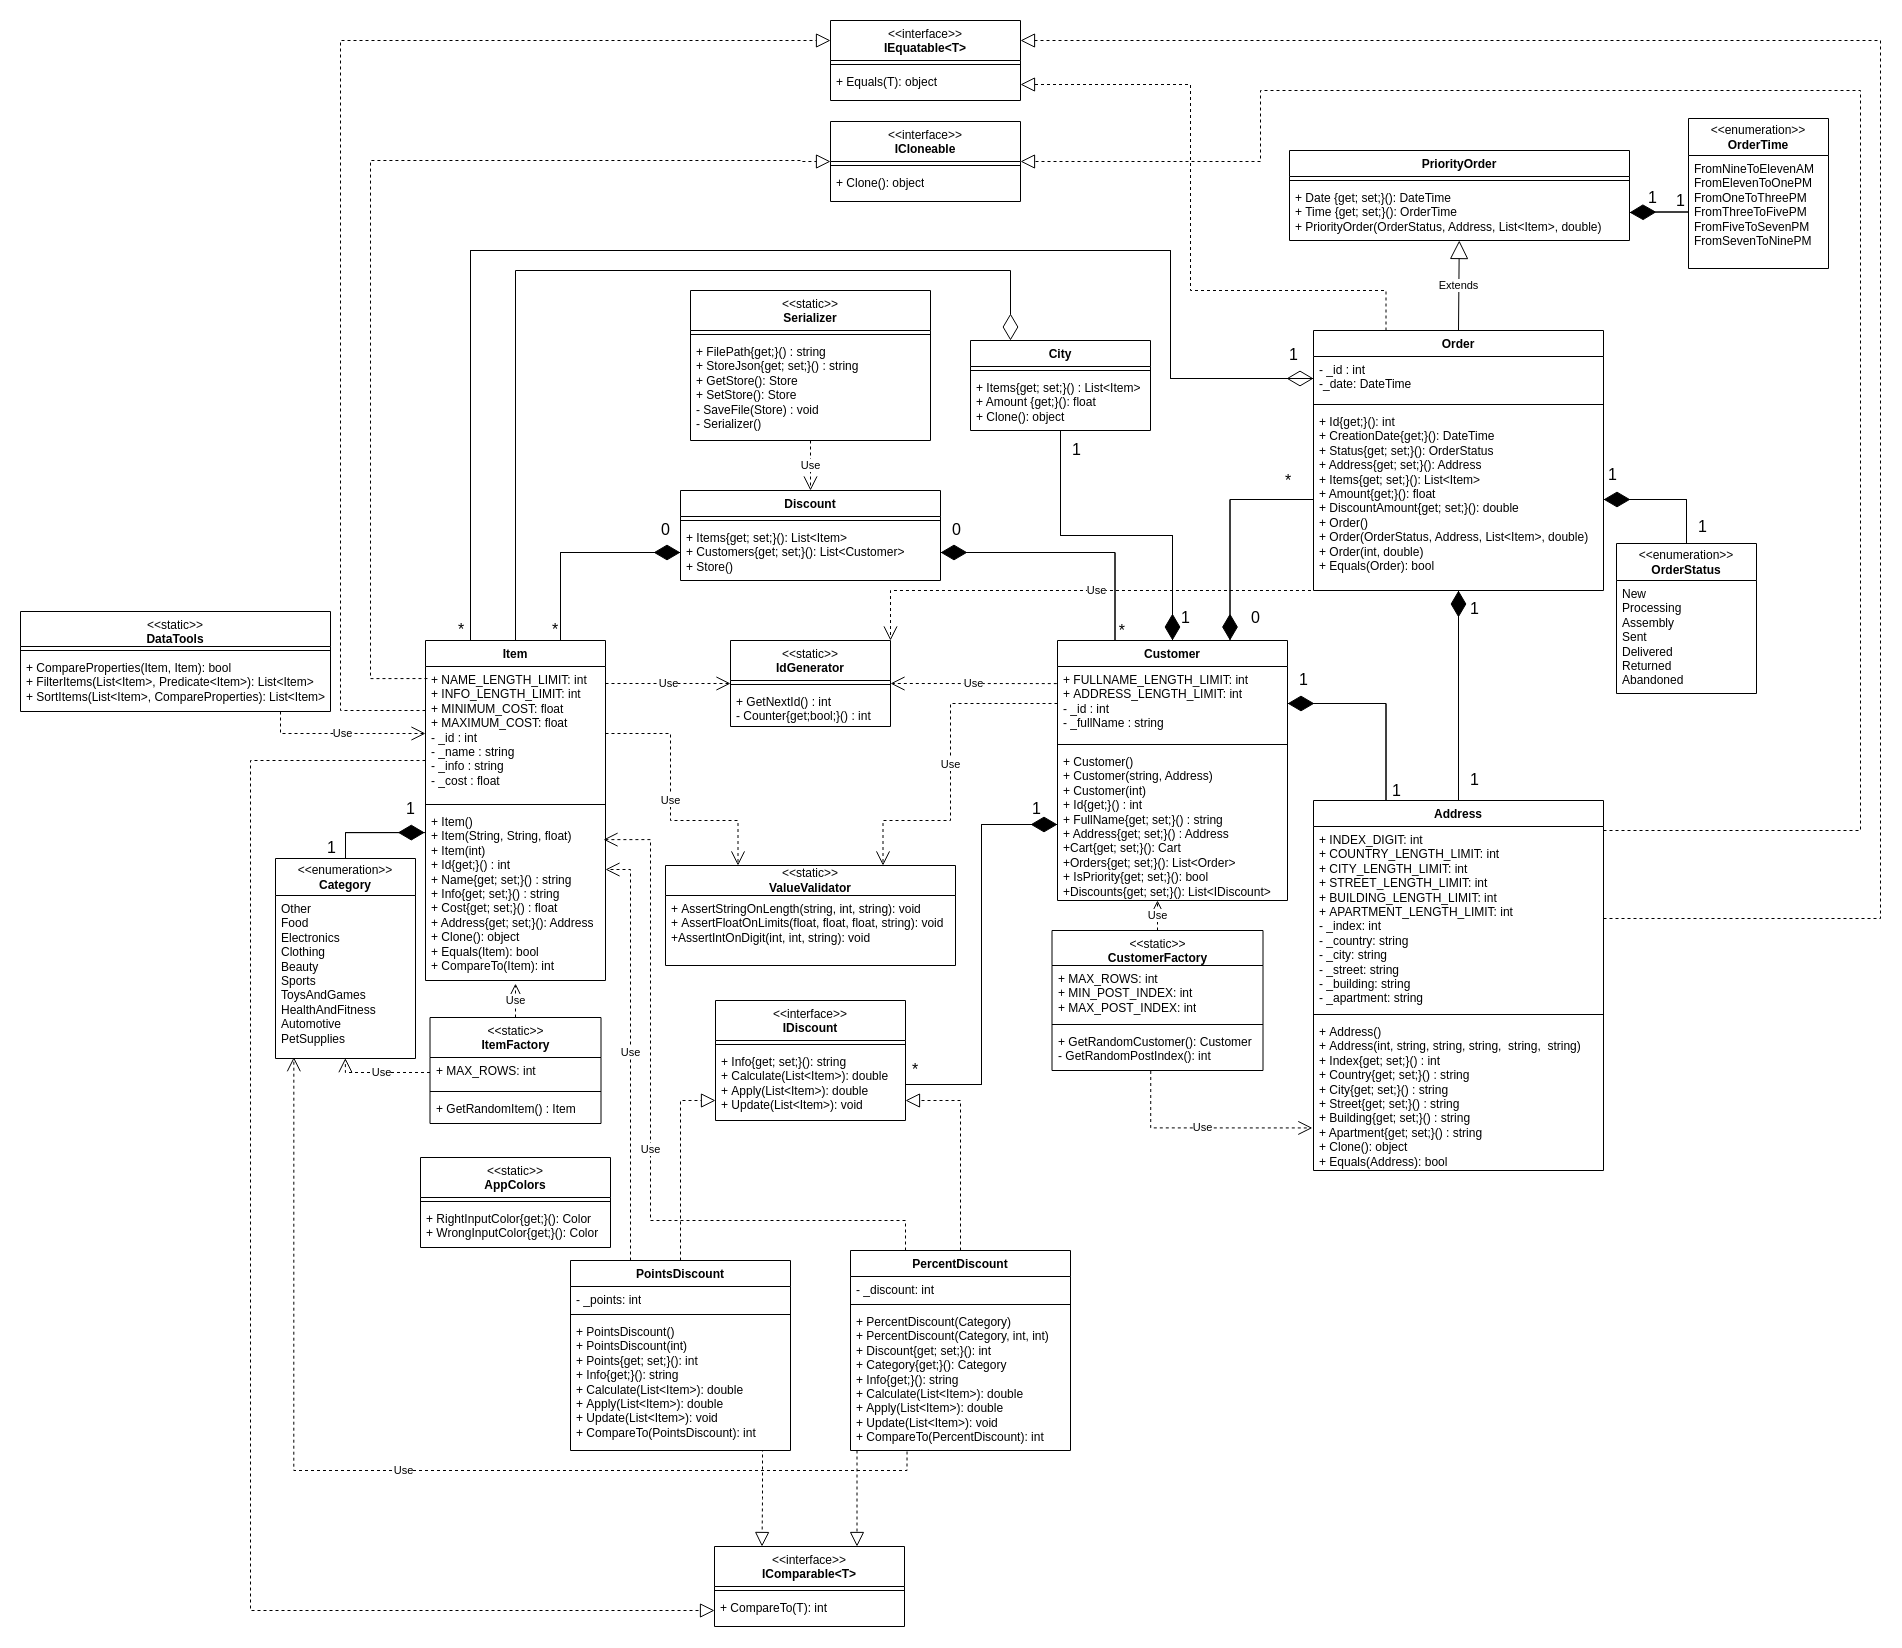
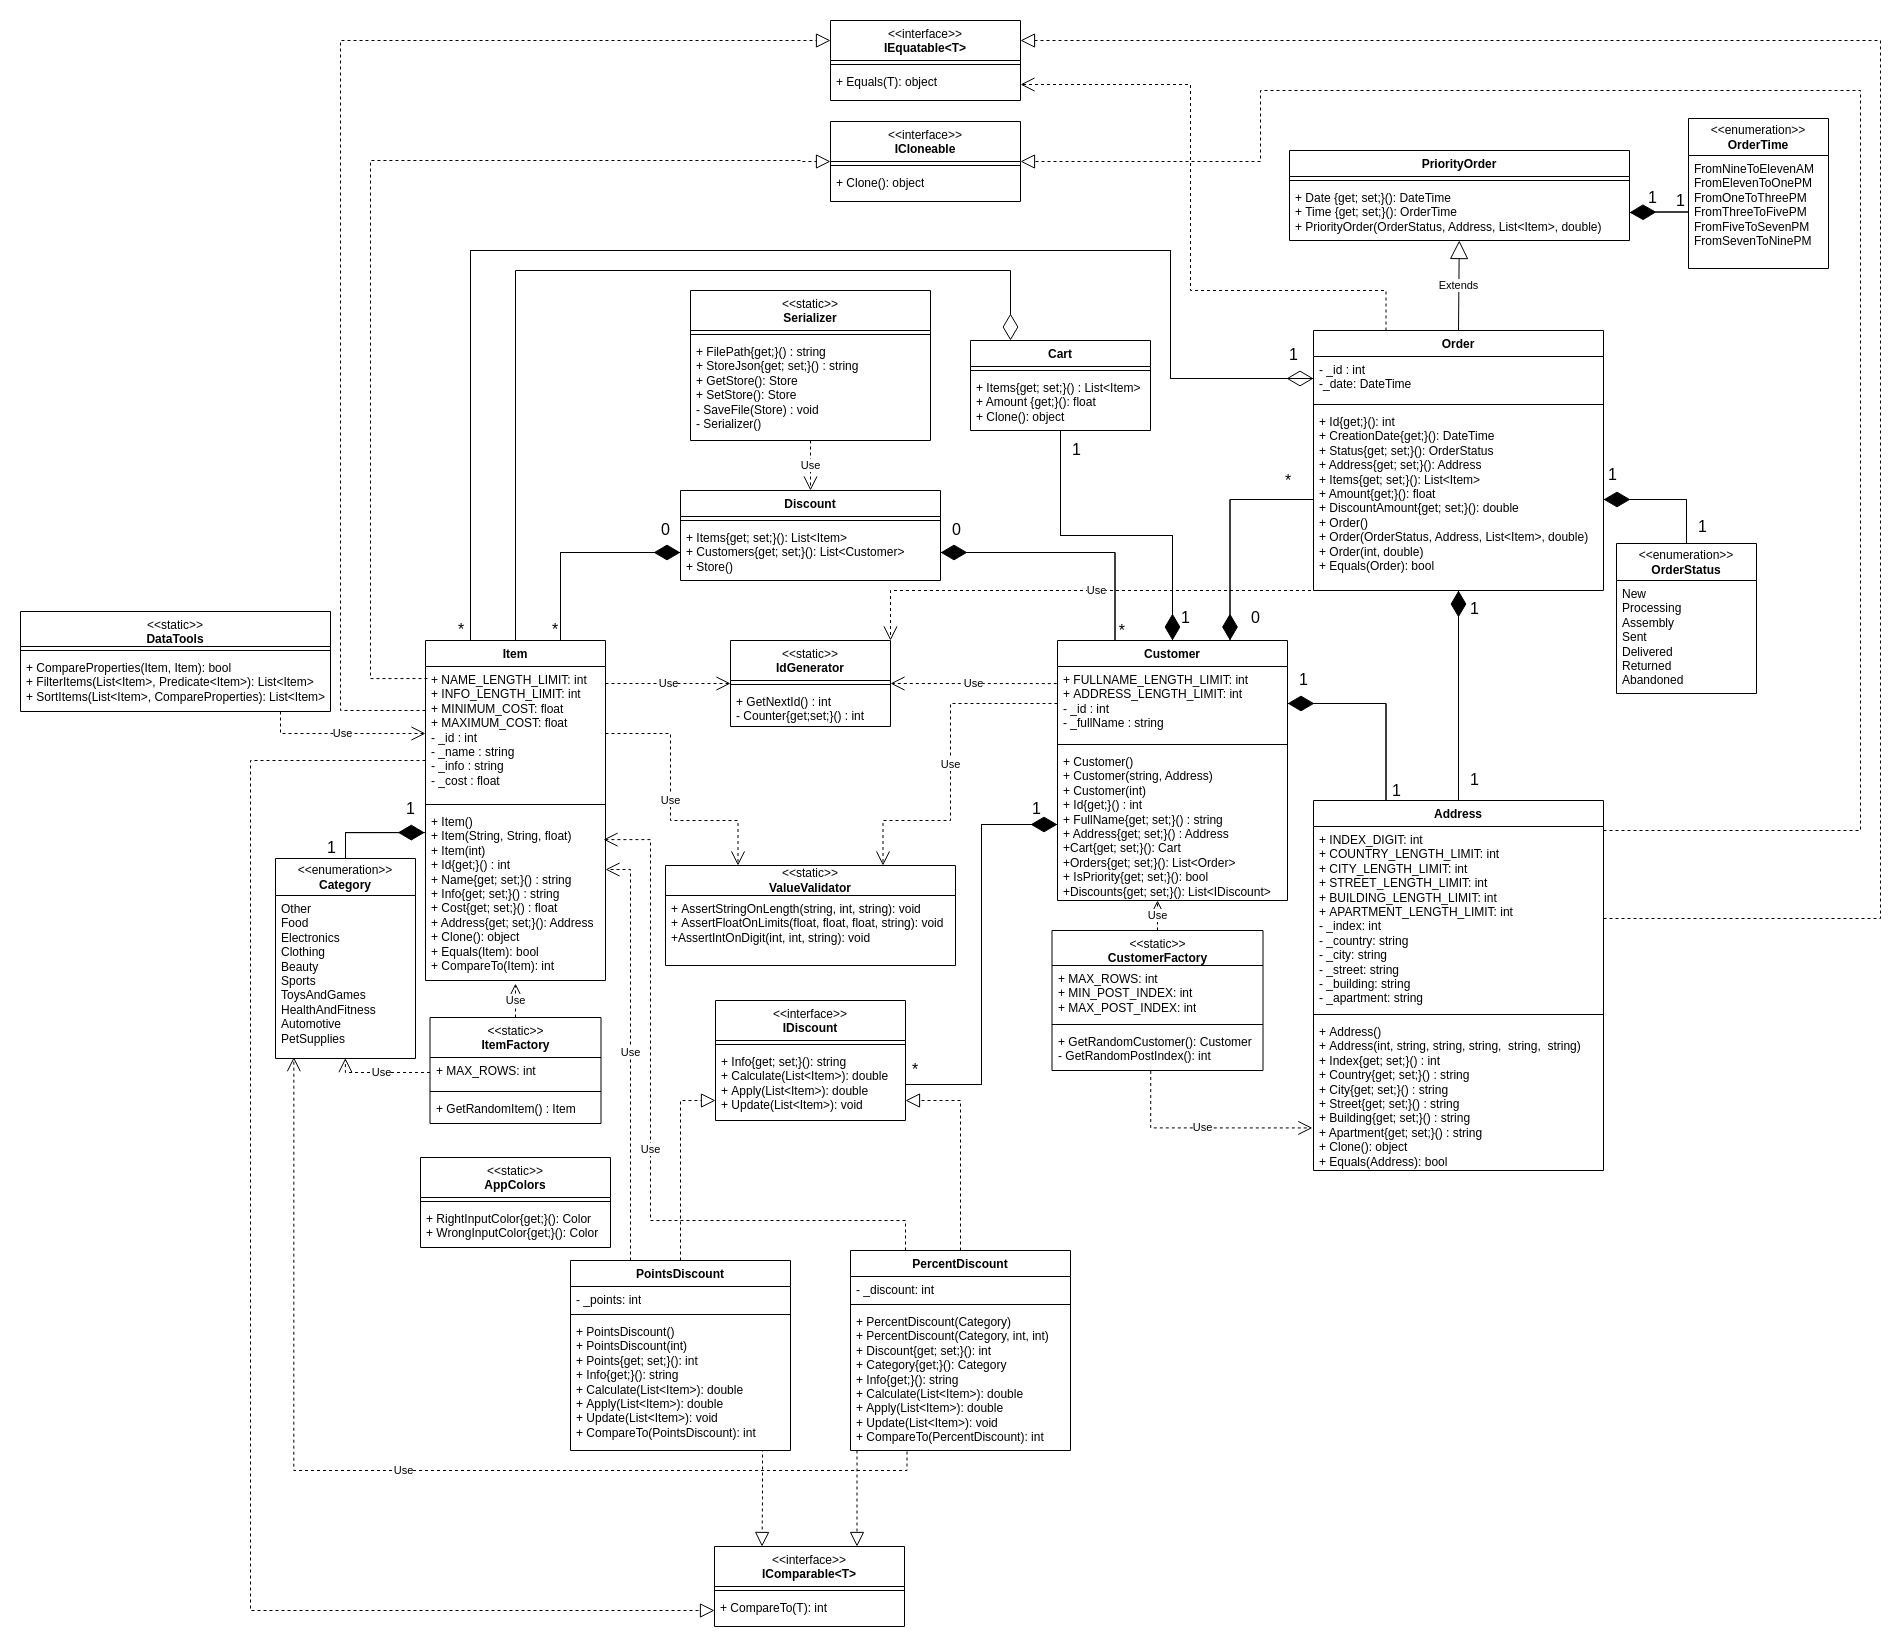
- <mxCell id="136" value="" style="endArrow=block;dashed=1;endFill=0;endSize=12;html=1;rounded=0;entryX=1;entryY=0.5;entryDx=0;entryDy=0;exitX=0.25;exitY=0;exitDx=0;exitDy=0;edgeStyle=orthogonalEdgeStyle;" parent="1" source="68" target="132" edge="1"><mxGeometry width="160" relative="1" as="geometry"><mxPoint x="1200" y="30" as="sourcePoint" /><mxPoint x="1360" y="30" as="targetPoint" /><Array as="points"><mxPoint x="1386" y="290" /><mxPoint x="1190" y="290" /><mxPoint x="1190" y="84" /></Array></mxGeometry></mxCell>
+ <mxCell id="136" value="" style="endArrow=open;dashed=1;endFill=0;endSize=12;html=1;rounded=0;entryX=1;entryY=0.5;entryDx=0;entryDy=0;exitX=0.25;exitY=0;exitDx=0;exitDy=0;edgeStyle=orthogonalEdgeStyle;" parent="1" source="68" target="132" edge="1"><mxGeometry width="160" relative="1" as="geometry"><mxPoint x="1200" y="30" as="sourcePoint" /><mxPoint x="1360" y="30" as="targetPoint" /><Array as="points"><mxPoint x="1386" y="290" /><mxPoint x="1190" y="290" /><mxPoint x="1190" y="84" /></Array></mxGeometry></mxCell>
- <mxCell id="65" value="City" style="swimlane;fontStyle=1;align=center;verticalAlign=top;childLayout=stackLayout;horizontal=1;startSize=26;horizontalStack=0;resizeParent=1;resizeParentMax=0;resizeLast=0;collapsible=1;marginBottom=0;whiteSpace=wrap;html=1;" parent="1" vertex="1"><mxGeometry x="970" y="340" width="180" height="90" as="geometry" /></mxCell>
+ <mxCell id="65" value="Cart" style="swimlane;fontStyle=1;align=center;verticalAlign=top;childLayout=stackLayout;horizontal=1;startSize=26;horizontalStack=0;resizeParent=1;resizeParentMax=0;resizeLast=0;collapsible=1;marginBottom=0;whiteSpace=wrap;html=1;" parent="1" vertex="1"><mxGeometry x="970" y="340" width="180" height="90" as="geometry" /></mxCell>
- <mxCell id="12" value="+ GetNextId() : int&lt;br&gt;- Counter{get;bool;}() : int" style="text;strokeColor=none;fillColor=none;align=left;verticalAlign=top;spacingLeft=4;spacingRight=4;overflow=hidden;rotatable=0;points=[[0,0.5],[1,0.5]];portConstraint=eastwest;whiteSpace=wrap;html=1;" parent="10" vertex="1"><mxGeometry y="48" width="160" height="38" as="geometry" /></mxCell>
+ <mxCell id="12" value="+ GetNextId() : int&lt;br&gt;- Counter{get;set;}() : int" style="text;strokeColor=none;fillColor=none;align=left;verticalAlign=top;spacingLeft=4;spacingRight=4;overflow=hidden;rotatable=0;points=[[0,0.5],[1,0.5]];portConstraint=eastwest;whiteSpace=wrap;html=1;" parent="10" vertex="1"><mxGeometry y="48" width="160" height="38" as="geometry" /></mxCell>
